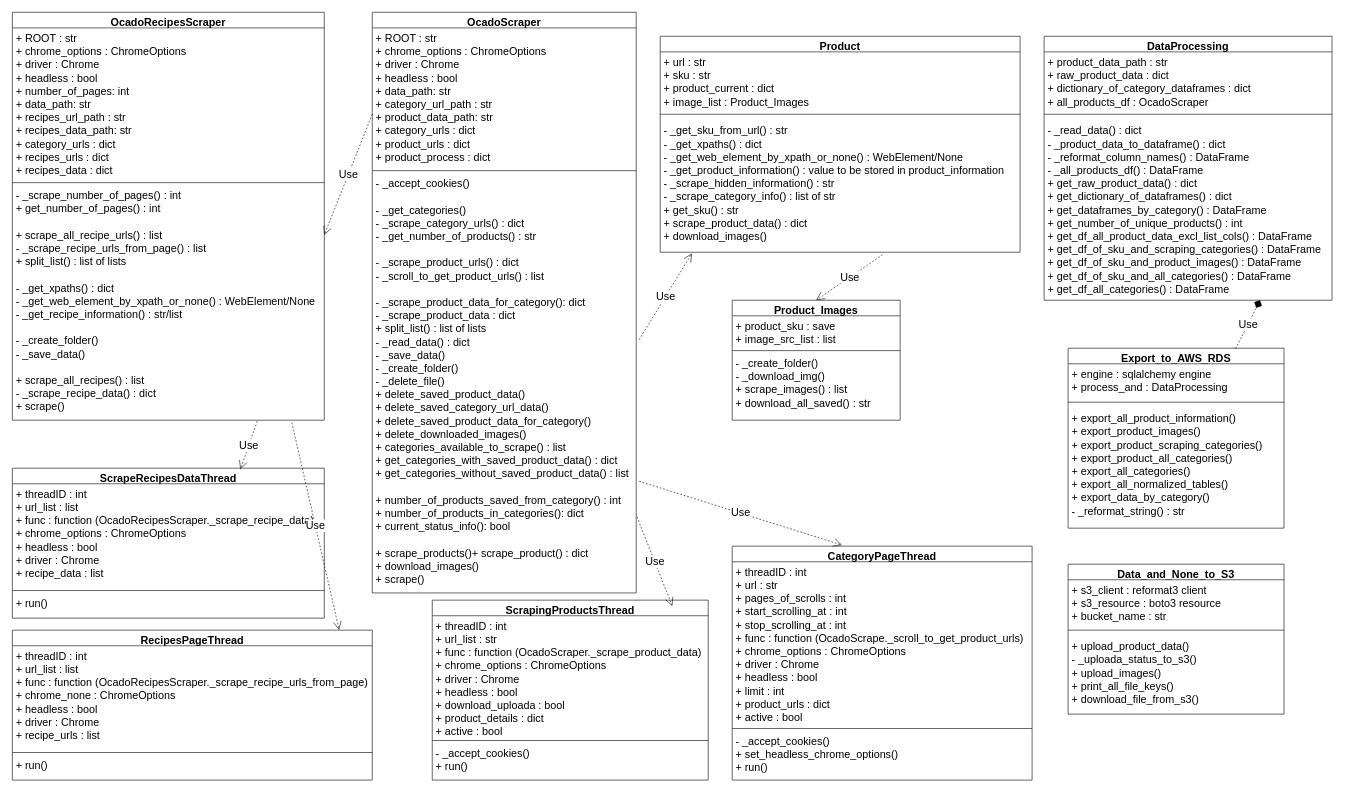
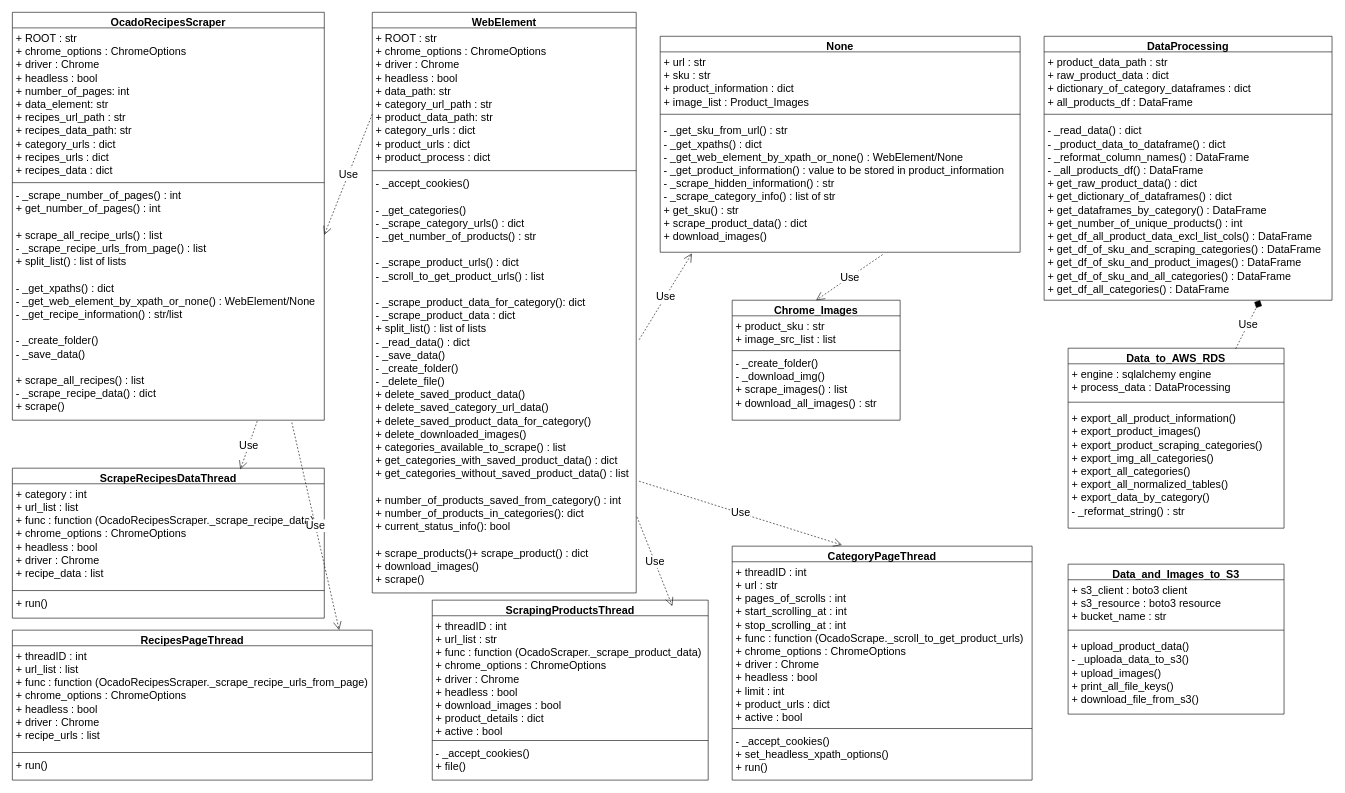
- <mxCell id="11" value="OcadoScraper" style="swimlane;fontStyle=1;align=center;verticalAlign=top;childLayout=stackLayout;horizontal=1;startSize=26;horizontalStack=0;resizeParent=1;resizeParentMax=0;resizeLast=0;collapsible=1;marginBottom=0;fontSize=18;" parent="1" vertex="1"><mxGeometry x="620" y="20" width="440" height="968" as="geometry" /></mxCell>
+ <mxCell id="11" value="WebElement" style="swimlane;fontStyle=1;align=center;verticalAlign=top;childLayout=stackLayout;horizontal=1;startSize=26;horizontalStack=0;resizeParent=1;resizeParentMax=0;resizeLast=0;collapsible=1;marginBottom=0;fontSize=18;" parent="1" vertex="1"><mxGeometry x="620" y="20" width="440" height="968" as="geometry" /></mxCell>
- <mxCell id="27" value="+ ROOT : str&#10;+ chrome_options : ChromeOptions&#10;+ driver : Chrome&#10;+ headless : bool&#10;+ number_of_pages: int&#10;+ data_path: str&#10;+ recipes_url_path : str&#10;+ recipes_data_path: str&#10;+ category_urls : dict&#10;+ recipes_urls : dict&#10;+ recipes_data : dict" style="text;strokeColor=none;fillColor=none;align=left;verticalAlign=top;spacingLeft=4;spacingRight=4;overflow=hidden;rotatable=0;points=[[0,0.5],[1,0.5]];portConstraint=eastwest;fontSize=18;" vertex="1" parent="26"><mxGeometry y="26" width="520" height="254" as="geometry" /></mxCell>
+ <mxCell id="27" value="+ ROOT : str&#10;+ chrome_options : ChromeOptions&#10;+ driver : Chrome&#10;+ headless : bool&#10;+ number_of_pages: int&#10;+ data_element: str&#10;+ recipes_url_path : str&#10;+ recipes_data_path: str&#10;+ category_urls : dict&#10;+ recipes_urls : dict&#10;+ recipes_data : dict" style="text;strokeColor=none;fillColor=none;align=left;verticalAlign=top;spacingLeft=4;spacingRight=4;overflow=hidden;rotatable=0;points=[[0,0.5],[1,0.5]];portConstraint=eastwest;fontSize=18;" vertex="1" parent="26"><mxGeometry y="26" width="520" height="254" as="geometry" /></mxCell>
- <mxCell id="2" value="Product" style="swimlane;fontStyle=1;align=center;verticalAlign=top;childLayout=stackLayout;horizontal=1;startSize=26;horizontalStack=0;resizeParent=1;resizeParentMax=0;resizeLast=0;collapsible=1;marginBottom=0;fontSize=18;" parent="1" vertex="1"><mxGeometry x="1100" y="60" width="600" height="360" as="geometry" /></mxCell>
+ <mxCell id="2" value="None" style="swimlane;fontStyle=1;align=center;verticalAlign=top;childLayout=stackLayout;horizontal=1;startSize=26;horizontalStack=0;resizeParent=1;resizeParentMax=0;resizeLast=0;collapsible=1;marginBottom=0;fontSize=18;" parent="1" vertex="1"><mxGeometry x="1100" y="60" width="600" height="360" as="geometry" /></mxCell>
- <mxCell id="3" value="+ url : str&#10;+ sku : str&#10;+ product_current : dict&#10;+ image_list : Product_Images" style="text;strokeColor=none;fillColor=none;align=left;verticalAlign=top;spacingLeft=4;spacingRight=4;overflow=hidden;rotatable=0;points=[[0,0.5],[1,0.5]];portConstraint=eastwest;fontSize=18;" parent="2" vertex="1"><mxGeometry y="26" width="600" height="94" as="geometry" /></mxCell>
+ <mxCell id="3" value="+ url : str&#10;+ sku : str&#10;+ product_information : dict&#10;+ image_list : Product_Images" style="text;strokeColor=none;fillColor=none;align=left;verticalAlign=top;spacingLeft=4;spacingRight=4;overflow=hidden;rotatable=0;points=[[0,0.5],[1,0.5]];portConstraint=eastwest;fontSize=18;" parent="2" vertex="1"><mxGeometry y="26" width="600" height="94" as="geometry" /></mxCell>
- <mxCell id="42" value="+ product_data_path : str&#10;+ raw_product_data : dict&#10;+ dictionary_of_category_dataframes : dict&#10;+ all_products_df : OcadoScraper&#10;&#10;" style="text;strokeColor=none;fillColor=none;align=left;verticalAlign=top;spacingLeft=4;spacingRight=4;overflow=hidden;rotatable=0;points=[[0,0.5],[1,0.5]];portConstraint=eastwest;fontSize=18;" vertex="1" parent="41"><mxGeometry y="26" width="480" height="94" as="geometry" /></mxCell>
+ <mxCell id="42" value="+ product_data_path : str&#10;+ raw_product_data : dict&#10;+ dictionary_of_category_dataframes : dict&#10;+ all_products_df : DataFrame&#10;&#10;" style="text;strokeColor=none;fillColor=none;align=left;verticalAlign=top;spacingLeft=4;spacingRight=4;overflow=hidden;rotatable=0;points=[[0,0.5],[1,0.5]];portConstraint=eastwest;fontSize=18;" vertex="1" parent="41"><mxGeometry y="26" width="480" height="94" as="geometry" /></mxCell>
- <mxCell id="6" value="Product_Images" style="swimlane;fontStyle=1;align=center;verticalAlign=top;childLayout=stackLayout;horizontal=1;startSize=26;horizontalStack=0;resizeParent=1;resizeParentMax=0;resizeLast=0;collapsible=1;marginBottom=0;fontSize=18;" parent="1" vertex="1"><mxGeometry x="1220" y="500" width="280" height="200" as="geometry" /></mxCell>
+ <mxCell id="6" value="Chrome_Images" style="swimlane;fontStyle=1;align=center;verticalAlign=top;childLayout=stackLayout;horizontal=1;startSize=26;horizontalStack=0;resizeParent=1;resizeParentMax=0;resizeLast=0;collapsible=1;marginBottom=0;fontSize=18;" parent="1" vertex="1"><mxGeometry x="1220" y="500" width="280" height="200" as="geometry" /></mxCell>
- <mxCell id="7" value="+ product_sku : save&#10;+ image_src_list : list" style="text;strokeColor=none;fillColor=none;align=left;verticalAlign=top;spacingLeft=4;spacingRight=4;overflow=hidden;rotatable=0;points=[[0,0.5],[1,0.5]];portConstraint=eastwest;fontSize=18;" parent="6" vertex="1"><mxGeometry y="26" width="280" height="54" as="geometry" /></mxCell>
+ <mxCell id="7" value="+ product_sku : str&#10;+ image_src_list : list" style="text;strokeColor=none;fillColor=none;align=left;verticalAlign=top;spacingLeft=4;spacingRight=4;overflow=hidden;rotatable=0;points=[[0,0.5],[1,0.5]];portConstraint=eastwest;fontSize=18;" parent="6" vertex="1"><mxGeometry y="26" width="280" height="54" as="geometry" /></mxCell>
- <mxCell id="49" value="Export_to_AWS_RDS" style="swimlane;fontStyle=1;align=center;verticalAlign=top;childLayout=stackLayout;horizontal=1;startSize=26;horizontalStack=0;resizeParent=1;resizeParentMax=0;resizeLast=0;collapsible=1;marginBottom=0;fontSize=18;" vertex="1" parent="1"><mxGeometry x="1780" y="580" width="360" height="300" as="geometry" /></mxCell>
+ <mxCell id="49" value="Data_to_AWS_RDS" style="swimlane;fontStyle=1;align=center;verticalAlign=top;childLayout=stackLayout;horizontal=1;startSize=26;horizontalStack=0;resizeParent=1;resizeParentMax=0;resizeLast=0;collapsible=1;marginBottom=0;fontSize=18;" vertex="1" parent="1"><mxGeometry x="1780" y="580" width="360" height="300" as="geometry" /></mxCell>
- <mxCell id="9" value="- _create_folder()&#10;- _download_img()&#10;+ scrape_images() : list&#10;+ download_all_saved() : str" style="text;strokeColor=none;fillColor=none;align=left;verticalAlign=top;spacingLeft=4;spacingRight=4;overflow=hidden;rotatable=0;points=[[0,0.5],[1,0.5]];portConstraint=eastwest;fontSize=18;" parent="6" vertex="1"><mxGeometry y="88" width="280" height="112" as="geometry" /></mxCell>
+ <mxCell id="9" value="- _create_folder()&#10;- _download_img()&#10;+ scrape_images() : list&#10;+ download_all_images() : str" style="text;strokeColor=none;fillColor=none;align=left;verticalAlign=top;spacingLeft=4;spacingRight=4;overflow=hidden;rotatable=0;points=[[0,0.5],[1,0.5]];portConstraint=eastwest;fontSize=18;" parent="6" vertex="1"><mxGeometry y="88" width="280" height="112" as="geometry" /></mxCell>
- <mxCell id="50" value="+ engine : sqlalchemy engine&#10;+ process_and : DataProcessing&#10;" style="text;strokeColor=none;fillColor=none;align=left;verticalAlign=top;spacingLeft=4;spacingRight=4;overflow=hidden;rotatable=0;points=[[0,0.5],[1,0.5]];portConstraint=eastwest;fontSize=18;" vertex="1" parent="49"><mxGeometry y="26" width="360" height="54" as="geometry" /></mxCell>
+ <mxCell id="50" value="+ engine : sqlalchemy engine&#10;+ process_data : DataProcessing&#10;" style="text;strokeColor=none;fillColor=none;align=left;verticalAlign=top;spacingLeft=4;spacingRight=4;overflow=hidden;rotatable=0;points=[[0,0.5],[1,0.5]];portConstraint=eastwest;fontSize=18;" vertex="1" parent="49"><mxGeometry y="26" width="360" height="54" as="geometry" /></mxCell>
- <mxCell id="52" value="+ export_all_product_information()&#10;+ export_product_images()&#10;+ export_product_scraping_categories()&#10;+ export_product_all_categories()&#10;+ export_all_categories()&#10;+ export_all_normalized_tables()&#10;+ export_data_by_category()&#10;- _reformat_string() : str&#10;" style="text;strokeColor=none;fillColor=none;align=left;verticalAlign=top;spacingLeft=4;spacingRight=4;overflow=hidden;rotatable=0;points=[[0,0.5],[1,0.5]];portConstraint=eastwest;fontSize=18;" vertex="1" parent="49"><mxGeometry y="100" width="360" height="200" as="geometry" /></mxCell>
+ <mxCell id="52" value="+ export_all_product_information()&#10;+ export_product_images()&#10;+ export_product_scraping_categories()&#10;+ export_img_all_categories()&#10;+ export_all_categories()&#10;+ export_all_normalized_tables()&#10;+ export_data_by_category()&#10;- _reformat_string() : str&#10;" style="text;strokeColor=none;fillColor=none;align=left;verticalAlign=top;spacingLeft=4;spacingRight=4;overflow=hidden;rotatable=0;points=[[0,0.5],[1,0.5]];portConstraint=eastwest;fontSize=18;" vertex="1" parent="49"><mxGeometry y="100" width="360" height="200" as="geometry" /></mxCell>
- <mxCell id="36" value="+ threadID : int&#10;+ url_list : list&#10;+ func : function (OcadoRecipesScraper._scrape_recipe_data)&#10;+ chrome_options : ChromeOptions&#10;+ headless : bool&#10;+ driver : Chrome&#10;+ recipe_data : list&#10;" style="text;strokeColor=none;fillColor=none;align=left;verticalAlign=top;spacingLeft=4;spacingRight=4;overflow=hidden;rotatable=0;points=[[0,0.5],[1,0.5]];portConstraint=eastwest;fontSize=18;" vertex="1" parent="35"><mxGeometry y="26" width="520" height="174" as="geometry" /></mxCell>
+ <mxCell id="36" value="+ category : int&#10;+ url_list : list&#10;+ func : function (OcadoRecipesScraper._scrape_recipe_data)&#10;+ chrome_options : ChromeOptions&#10;+ headless : bool&#10;+ driver : Chrome&#10;+ recipe_data : list&#10;" style="text;strokeColor=none;fillColor=none;align=left;verticalAlign=top;spacingLeft=4;spacingRight=4;overflow=hidden;rotatable=0;points=[[0,0.5],[1,0.5]];portConstraint=eastwest;fontSize=18;" vertex="1" parent="35"><mxGeometry y="26" width="520" height="174" as="geometry" /></mxCell>
- <mxCell id="45" value="Data_and_None_to_S3" style="swimlane;fontStyle=1;align=center;verticalAlign=top;childLayout=stackLayout;horizontal=1;startSize=26;horizontalStack=0;resizeParent=1;resizeParentMax=0;resizeLast=0;collapsible=1;marginBottom=0;fontSize=18;" vertex="1" parent="1"><mxGeometry x="1780" y="940" width="360" height="250" as="geometry" /></mxCell>
+ <mxCell id="45" value="Data_and_Images_to_S3" style="swimlane;fontStyle=1;align=center;verticalAlign=top;childLayout=stackLayout;horizontal=1;startSize=26;horizontalStack=0;resizeParent=1;resizeParentMax=0;resizeLast=0;collapsible=1;marginBottom=0;fontSize=18;" vertex="1" parent="1"><mxGeometry x="1780" y="940" width="360" height="250" as="geometry" /></mxCell>
- <mxCell id="46" value="+ s3_client : reformat3 client&#10;+ s3_resource : boto3 resource&#10;+ bucket_name : str&#10;" style="text;strokeColor=none;fillColor=none;align=left;verticalAlign=top;spacingLeft=4;spacingRight=4;overflow=hidden;rotatable=0;points=[[0,0.5],[1,0.5]];portConstraint=eastwest;fontSize=18;" vertex="1" parent="45"><mxGeometry y="26" width="360" height="74" as="geometry" /></mxCell>
+ <mxCell id="46" value="+ s3_client : boto3 client&#10;+ s3_resource : boto3 resource&#10;+ bucket_name : str&#10;" style="text;strokeColor=none;fillColor=none;align=left;verticalAlign=top;spacingLeft=4;spacingRight=4;overflow=hidden;rotatable=0;points=[[0,0.5],[1,0.5]];portConstraint=eastwest;fontSize=18;" vertex="1" parent="45"><mxGeometry y="26" width="360" height="74" as="geometry" /></mxCell>
- <mxCell id="22" value="+ threadID : int&#10;+ url_list : str&#10;+ func : function (OcadoScraper._scrape_product_data)&#10;+ chrome_options : ChromeOptions&#10;+ driver : Chrome&#10;+ headless : bool&#10;+ download_uploada : bool&#10;+ product_details : dict&#10;+ active : bool&#10;" style="text;strokeColor=none;fillColor=none;align=left;verticalAlign=top;spacingLeft=4;spacingRight=4;overflow=hidden;rotatable=0;points=[[0,0.5],[1,0.5]];portConstraint=eastwest;fontSize=18;" parent="21" vertex="1"><mxGeometry y="26" width="460" height="204" as="geometry" /></mxCell>
+ <mxCell id="22" value="+ threadID : int&#10;+ url_list : str&#10;+ func : function (OcadoScraper._scrape_product_data)&#10;+ chrome_options : ChromeOptions&#10;+ driver : Chrome&#10;+ headless : bool&#10;+ download_images : bool&#10;+ product_details : dict&#10;+ active : bool&#10;" style="text;strokeColor=none;fillColor=none;align=left;verticalAlign=top;spacingLeft=4;spacingRight=4;overflow=hidden;rotatable=0;points=[[0,0.5],[1,0.5]];portConstraint=eastwest;fontSize=18;" parent="21" vertex="1"><mxGeometry y="26" width="460" height="204" as="geometry" /></mxCell>
- <mxCell id="48" value="+ upload_product_data()&#10;- _uploada_status_to_s3()&#10;+ upload_images()&#10;+ print_all_file_keys()&#10;+ download_file_from_s3()&#10;" style="text;strokeColor=none;fillColor=none;align=left;verticalAlign=top;spacingLeft=4;spacingRight=4;overflow=hidden;rotatable=0;points=[[0,0.5],[1,0.5]];portConstraint=eastwest;fontSize=18;" vertex="1" parent="45"><mxGeometry y="120" width="360" height="130" as="geometry" /></mxCell>
+ <mxCell id="48" value="+ upload_product_data()&#10;- _uploada_data_to_s3()&#10;+ upload_images()&#10;+ print_all_file_keys()&#10;+ download_file_from_s3()&#10;" style="text;strokeColor=none;fillColor=none;align=left;verticalAlign=top;spacingLeft=4;spacingRight=4;overflow=hidden;rotatable=0;points=[[0,0.5],[1,0.5]];portConstraint=eastwest;fontSize=18;" vertex="1" parent="45"><mxGeometry y="120" width="360" height="130" as="geometry" /></mxCell>
- <mxCell id="32" value="+ threadID : int&#10;+ url_list : list&#10;+ func : function (OcadoRecipesScraper._scrape_recipe_urls_from_page)&#10;+ chrome_none : ChromeOptions&#10;+ headless : bool&#10;+ driver : Chrome&#10;+ recipe_urls : list&#10;" style="text;strokeColor=none;fillColor=none;align=left;verticalAlign=top;spacingLeft=4;spacingRight=4;overflow=hidden;rotatable=0;points=[[0,0.5],[1,0.5]];portConstraint=eastwest;fontSize=18;" vertex="1" parent="31"><mxGeometry y="26" width="600" height="174" as="geometry" /></mxCell>
+ <mxCell id="32" value="+ threadID : int&#10;+ url_list : list&#10;+ func : function (OcadoRecipesScraper._scrape_recipe_urls_from_page)&#10;+ chrome_options : ChromeOptions&#10;+ headless : bool&#10;+ driver : Chrome&#10;+ recipe_urls : list&#10;" style="text;strokeColor=none;fillColor=none;align=left;verticalAlign=top;spacingLeft=4;spacingRight=4;overflow=hidden;rotatable=0;points=[[0,0.5],[1,0.5]];portConstraint=eastwest;fontSize=18;" vertex="1" parent="31"><mxGeometry y="26" width="600" height="174" as="geometry" /></mxCell>
- <mxCell id="19" value="- _accept_cookies()&#10;+ set_headless_chrome_options()&#10;+ run()&#10;" style="text;strokeColor=none;fillColor=none;align=left;verticalAlign=top;spacingLeft=4;spacingRight=4;overflow=hidden;rotatable=0;points=[[0,0.5],[1,0.5]];portConstraint=eastwest;fontSize=18;" parent="16" vertex="1"><mxGeometry y="308" width="500" height="82" as="geometry" /></mxCell>
+ <mxCell id="19" value="- _accept_cookies()&#10;+ set_headless_xpath_options()&#10;+ run()&#10;" style="text;strokeColor=none;fillColor=none;align=left;verticalAlign=top;spacingLeft=4;spacingRight=4;overflow=hidden;rotatable=0;points=[[0,0.5],[1,0.5]];portConstraint=eastwest;fontSize=18;" parent="16" vertex="1"><mxGeometry y="308" width="500" height="82" as="geometry" /></mxCell>
- <mxCell id="24" value="- _accept_cookies()&#10;+ run()&#10;" style="text;strokeColor=none;fillColor=none;align=left;verticalAlign=top;spacingLeft=4;spacingRight=4;overflow=hidden;rotatable=0;points=[[0,0.5],[1,0.5]];portConstraint=eastwest;fontSize=18;" parent="21" vertex="1"><mxGeometry y="238" width="460" height="62" as="geometry" /></mxCell>
+ <mxCell id="24" value="- _accept_cookies()&#10;+ file()&#10;" style="text;strokeColor=none;fillColor=none;align=left;verticalAlign=top;spacingLeft=4;spacingRight=4;overflow=hidden;rotatable=0;points=[[0,0.5],[1,0.5]];portConstraint=eastwest;fontSize=18;" parent="21" vertex="1"><mxGeometry y="238" width="460" height="62" as="geometry" /></mxCell>
